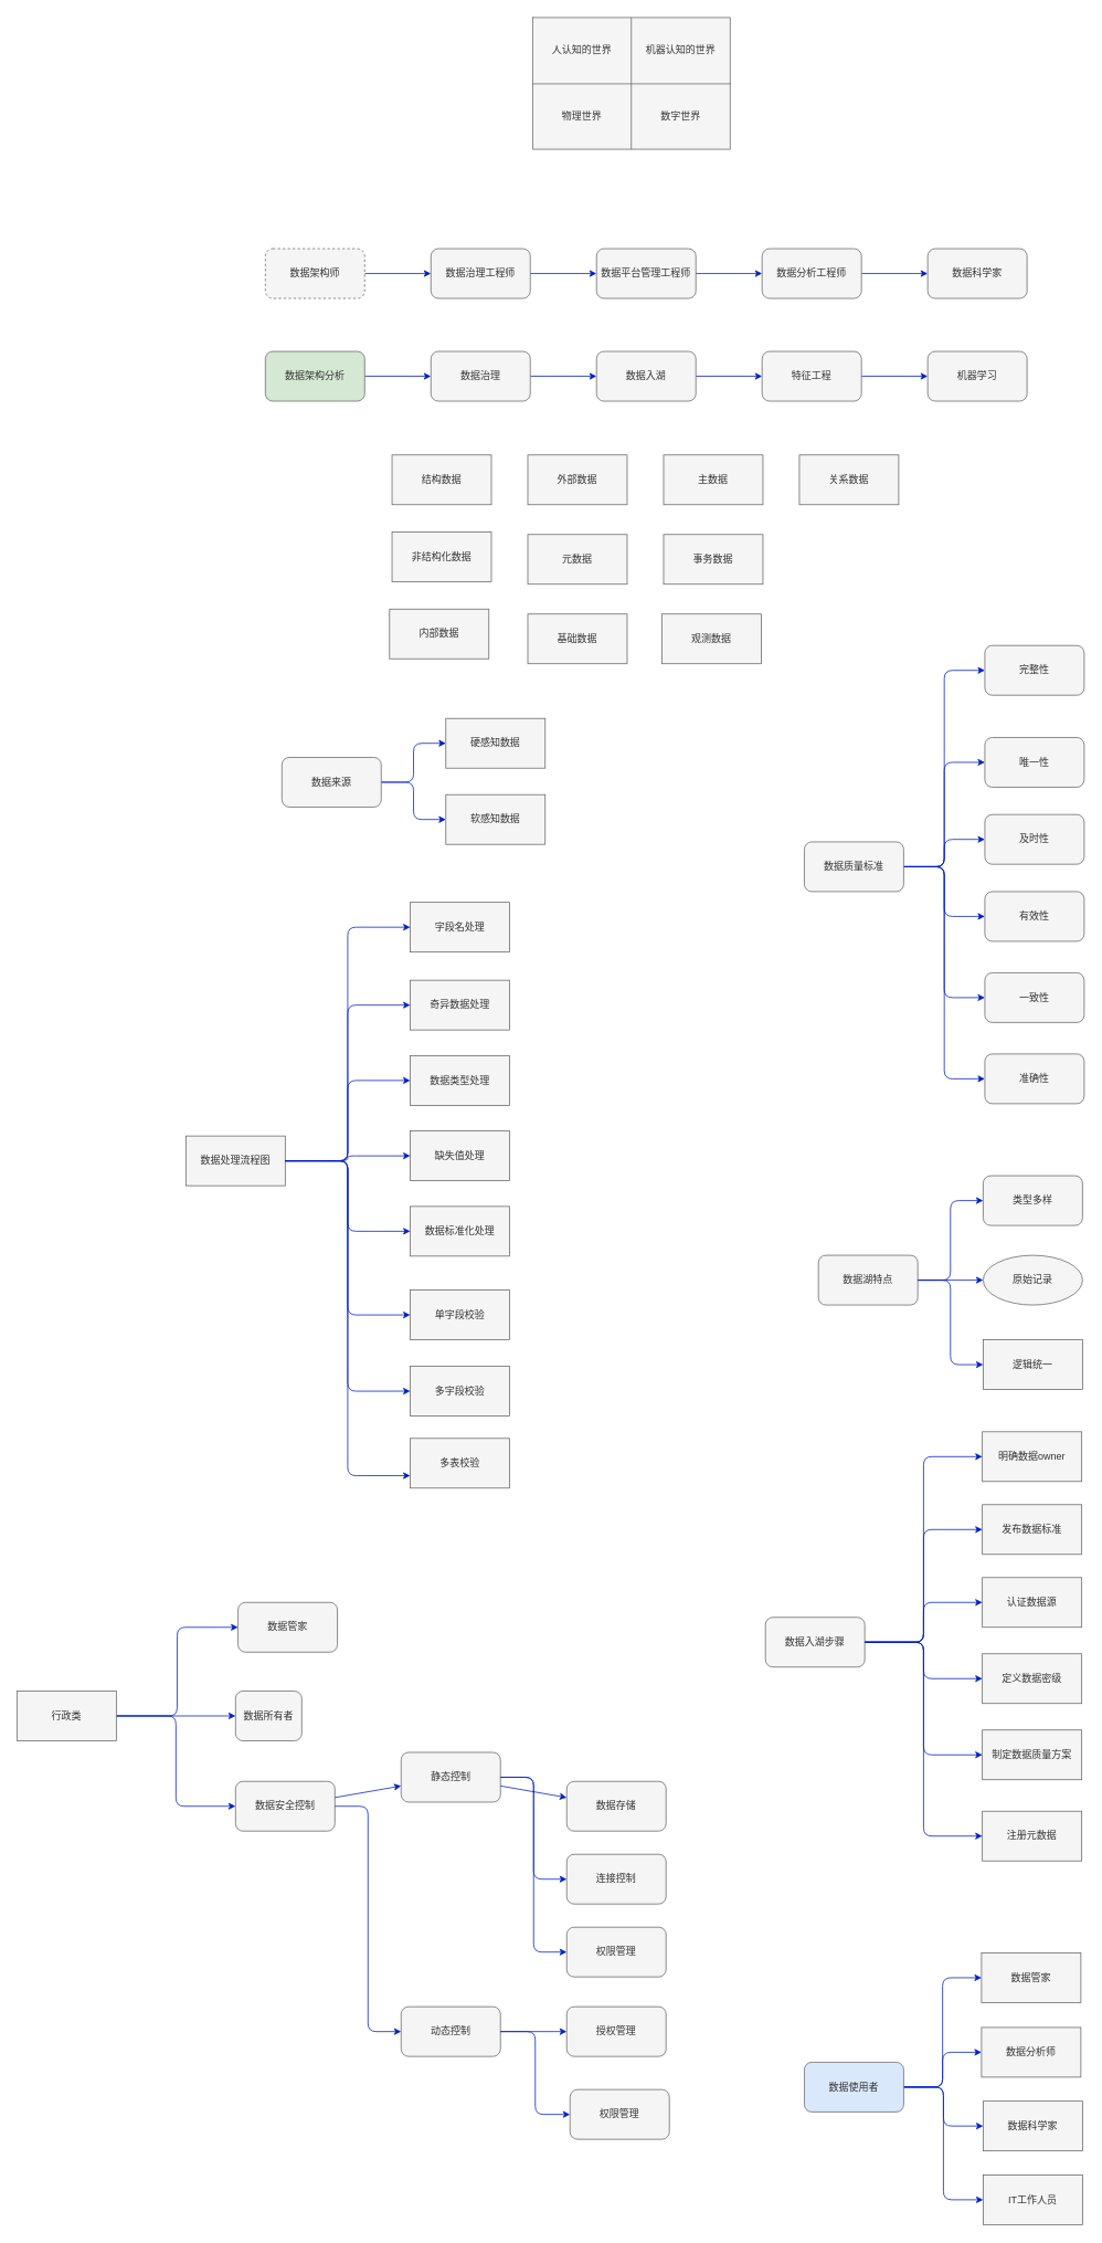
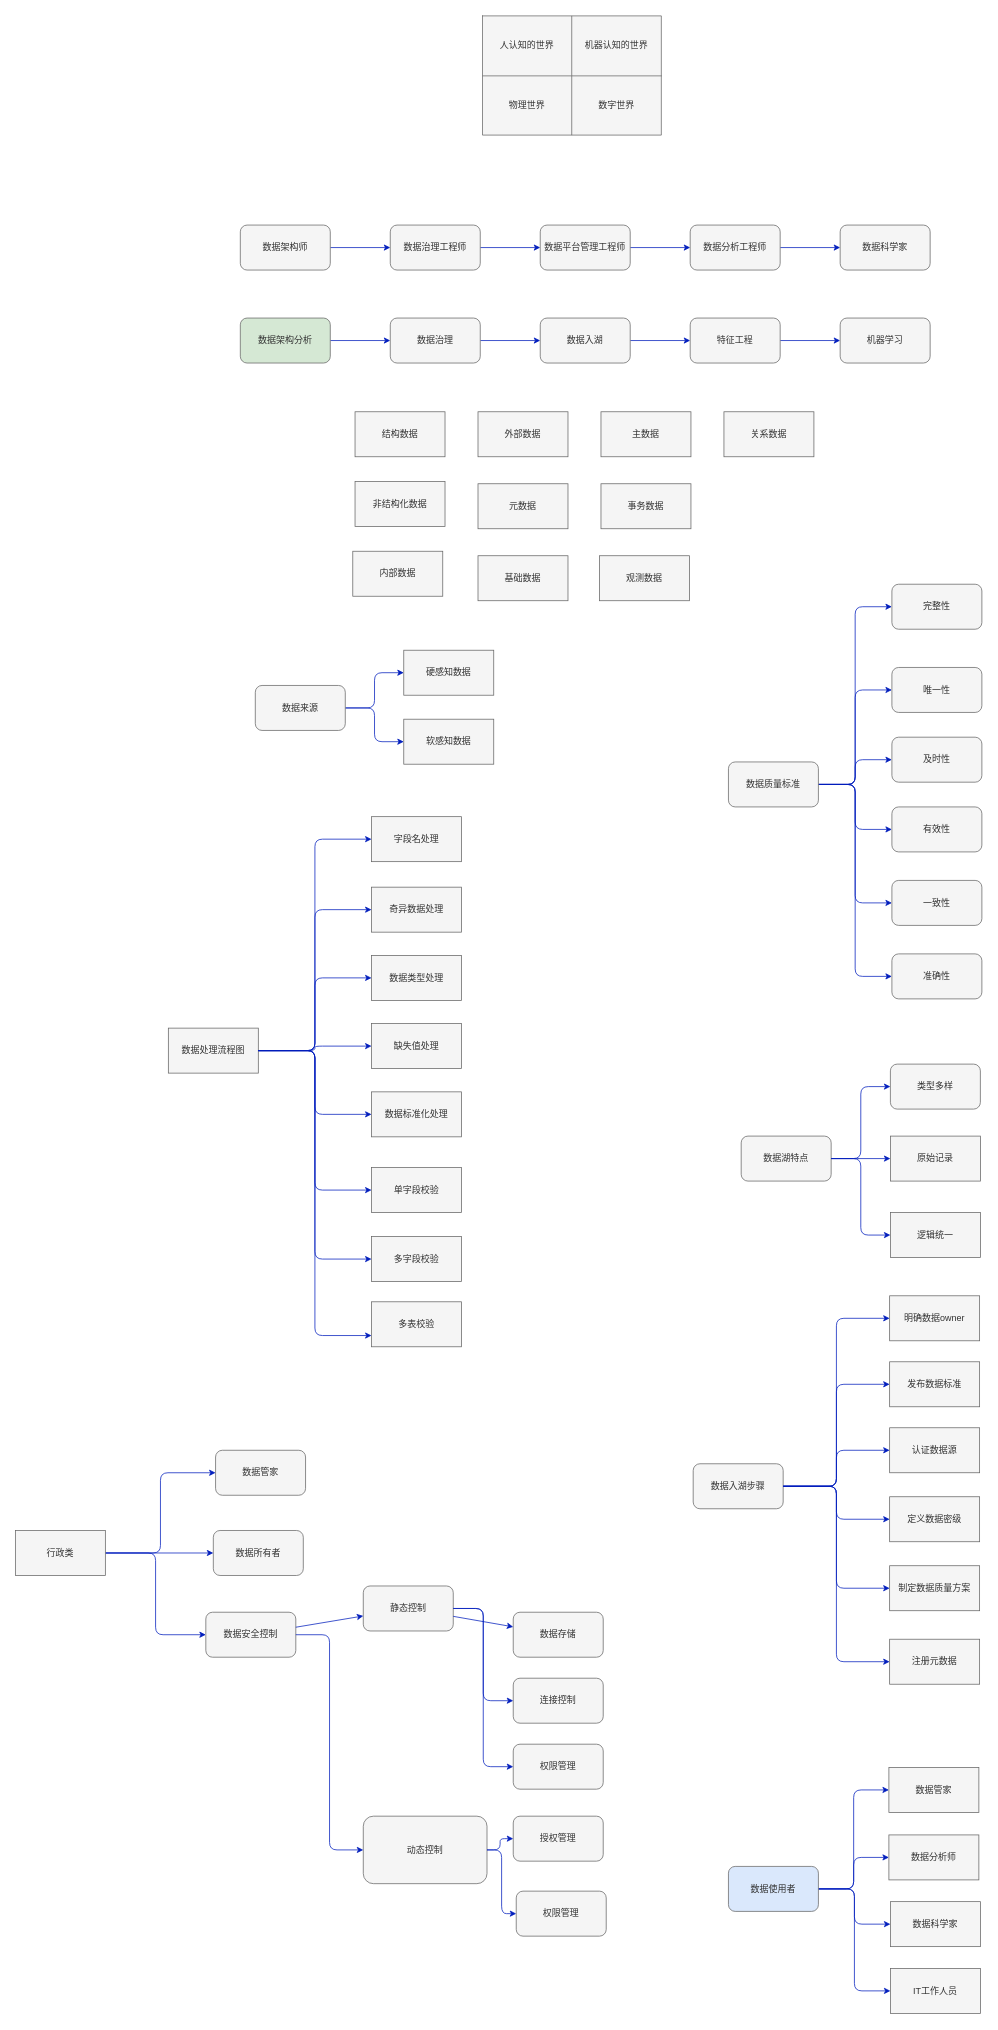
- <mxCell id="47" value="数据架构师" style="rounded=1;whiteSpace=wrap;html=1;fontFamily=Helvetica;fontSize=12;fontColor=#333333;strokeColor=#666666;fillColor=#f5f5f5;dashed=1;" parent="1" vertex="1"><mxGeometry x="320" y="299" width="120" height="60" as="geometry" /></mxCell>
+ <mxCell id="47" value="数据架构师" style="rounded=1;whiteSpace=wrap;html=1;fontFamily=Helvetica;fontSize=12;fontColor=#333333;strokeColor=#666666;fillColor=#f5f5f5;" parent="1" vertex="1"><mxGeometry x="320" y="299" width="120" height="60" as="geometry" /></mxCell>
- <mxCell id="77" value="原始记录" style="ellipse;whiteSpace=wrap;html=1;fontFamily=Helvetica;fontSize=12;fontColor=#333333;strokeColor=#666666;fillColor=#f5f5f5;" parent="73" vertex="1"><mxGeometry x="199" y="96" width="120" height="60" as="geometry" /></mxCell>
+ <mxCell id="77" value="原始记录" style="rounded=0;whiteSpace=wrap;html=1;fontFamily=Helvetica;fontSize=12;fontColor=#333333;strokeColor=#666666;fillColor=#f5f5f5;" parent="73" vertex="1"><mxGeometry x="199" y="96" width="120" height="60" as="geometry" /></mxCell>
- <mxCell id="20" value="数据所有者" style="rounded=1;whiteSpace=wrap;html=1;fontFamily=Helvetica;fontSize=12;fontColor=#333333;strokeColor=#666666;fillColor=#f5f5f5;" parent="18" vertex="1"><mxGeometry x="264" y="107" width="80" height="60" as="geometry" /></mxCell>
+ <mxCell id="20" value="数据所有者" style="rounded=1;whiteSpace=wrap;html=1;fontFamily=Helvetica;fontSize=12;fontColor=#333333;strokeColor=#666666;fillColor=#f5f5f5;" parent="18" vertex="1"><mxGeometry x="264" y="107" width="120" height="60" as="geometry" /></mxCell>
- <mxCell id="21" value="数据安全控制" style="rounded=1;whiteSpace=wrap;html=1;fontFamily=Helvetica;fontSize=12;fontColor=#333333;strokeColor=#666666;fillColor=#f5f5f5;" parent="18" vertex="1"><mxGeometry x="264" y="216" width="120" height="60" as="geometry" /></mxCell>
+ <mxCell id="21" value="数据安全控制" style="rounded=1;whiteSpace=wrap;html=1;fontFamily=Helvetica;fontSize=12;fontColor=#333333;strokeColor=#666666;fillColor=#f5f5f5;" parent="18" vertex="1"><mxGeometry x="254" y="216" width="120" height="60" as="geometry" /></mxCell>
- <mxCell id="24" value="动态控制" style="whiteSpace=wrap;html=1;fillColor=#f5f5f5;strokeColor=#666666;fontColor=#333333;rounded=1;" parent="18" vertex="1"><mxGeometry x="464" y="488" width="120" height="60" as="geometry" /></mxCell>
+ <mxCell id="24" value="动态控制" style="whiteSpace=wrap;html=1;fillColor=#f5f5f5;strokeColor=#666666;fontColor=#333333;rounded=1;" parent="18" vertex="1"><mxGeometry x="464" y="488" width="165" height="90" as="geometry" /></mxCell>
